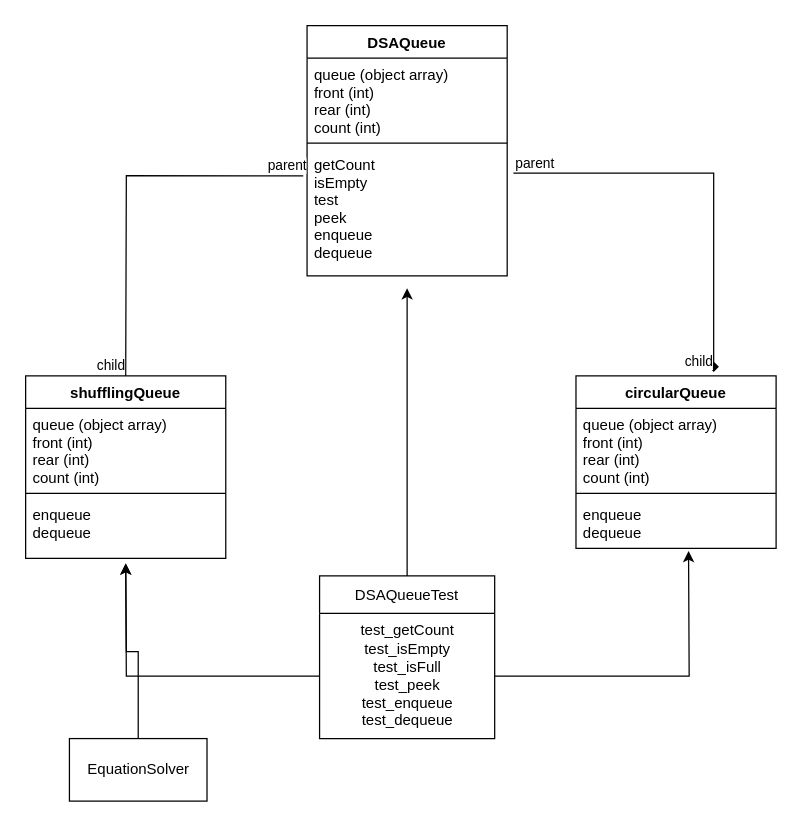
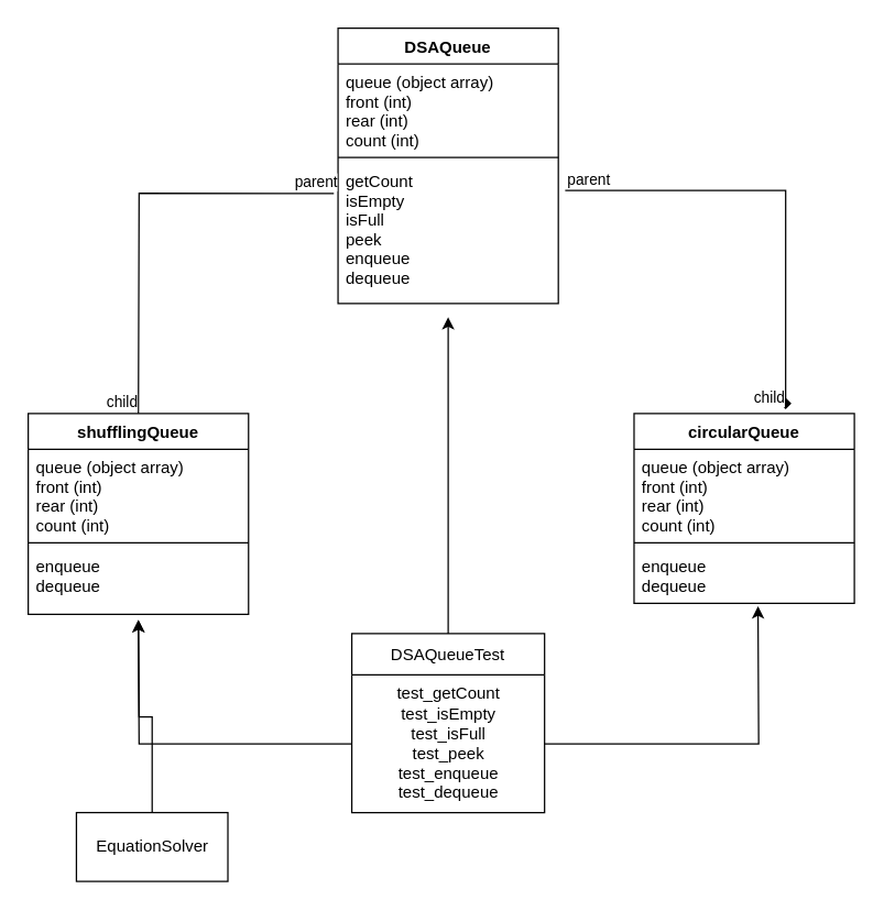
- <mxCell id="5" value="getCount&#10;isEmpty&#10;test&#10;peek&#10;enqueue&#10;dequeue" style="text;strokeColor=none;fillColor=none;align=left;verticalAlign=top;spacingLeft=4;spacingRight=4;overflow=hidden;rotatable=0;points=[[0,0.5],[1,0.5]];portConstraint=eastwest;" parent="2" vertex="1"><mxGeometry y="98" width="160" height="102" as="geometry" /></mxCell>
+ <mxCell id="5" value="getCount&#10;isEmpty&#10;isFull&#10;peek&#10;enqueue&#10;dequeue" style="text;strokeColor=none;fillColor=none;align=left;verticalAlign=top;spacingLeft=4;spacingRight=4;overflow=hidden;rotatable=0;points=[[0,0.5],[1,0.5]];portConstraint=eastwest;" parent="2" vertex="1"><mxGeometry y="98" width="160" height="102" as="geometry" /></mxCell>
